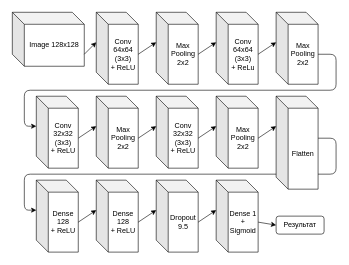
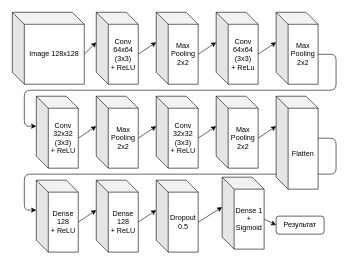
- <mxCell id="2" value="Image 128x128" style="shape=cube;whiteSpace=wrap;html=1;boundedLbl=1;backgroundOutline=1;darkOpacity=0.05;darkOpacity2=0.1;" parent="1" vertex="1"><mxGeometry x="20" y="20" width="120" height="90" as="geometry" /></mxCell>
+ <mxCell id="2" value="Image 128x128" style="shape=cube;whiteSpace=wrap;html=1;boundedLbl=1;backgroundOutline=1;darkOpacity=0.05;darkOpacity2=0.1;" parent="1" vertex="1"><mxGeometry x="20" y="20" width="120" height="120" as="geometry" /></mxCell>
- <mxCell id="27" value="Dense 1&lt;br&gt;+ Sigmoid&lt;br&gt;" style="shape=cube;whiteSpace=wrap;html=1;boundedLbl=1;backgroundOutline=1;darkOpacity=0.05;darkOpacity2=0.1;" parent="1" vertex="1"><mxGeometry x="360" y="300" width="70" height="120" as="geometry" /></mxCell>
+ <mxCell id="27" value="Dense 1&lt;br&gt;+ Sigmoid&lt;br&gt;" style="shape=cube;whiteSpace=wrap;html=1;boundedLbl=1;backgroundOutline=1;darkOpacity=0.05;darkOpacity2=0.1;" parent="1" vertex="1"><mxGeometry x="370" y="295" width="70" height="120" as="geometry" /></mxCell>
- <mxCell id="21" value="Dropout&lt;br&gt;9.5&lt;br&gt;" style="shape=cube;whiteSpace=wrap;html=1;boundedLbl=1;backgroundOutline=1;darkOpacity=0.05;darkOpacity2=0.1;" parent="1" vertex="1"><mxGeometry x="260" y="300" width="70" height="120" as="geometry" /></mxCell>
+ <mxCell id="21" value="Dropout&lt;br&gt;0.5&lt;br&gt;" style="shape=cube;whiteSpace=wrap;html=1;boundedLbl=1;backgroundOutline=1;darkOpacity=0.05;darkOpacity2=0.1;" parent="1" vertex="1"><mxGeometry x="260" y="300" width="70" height="120" as="geometry" /></mxCell>
